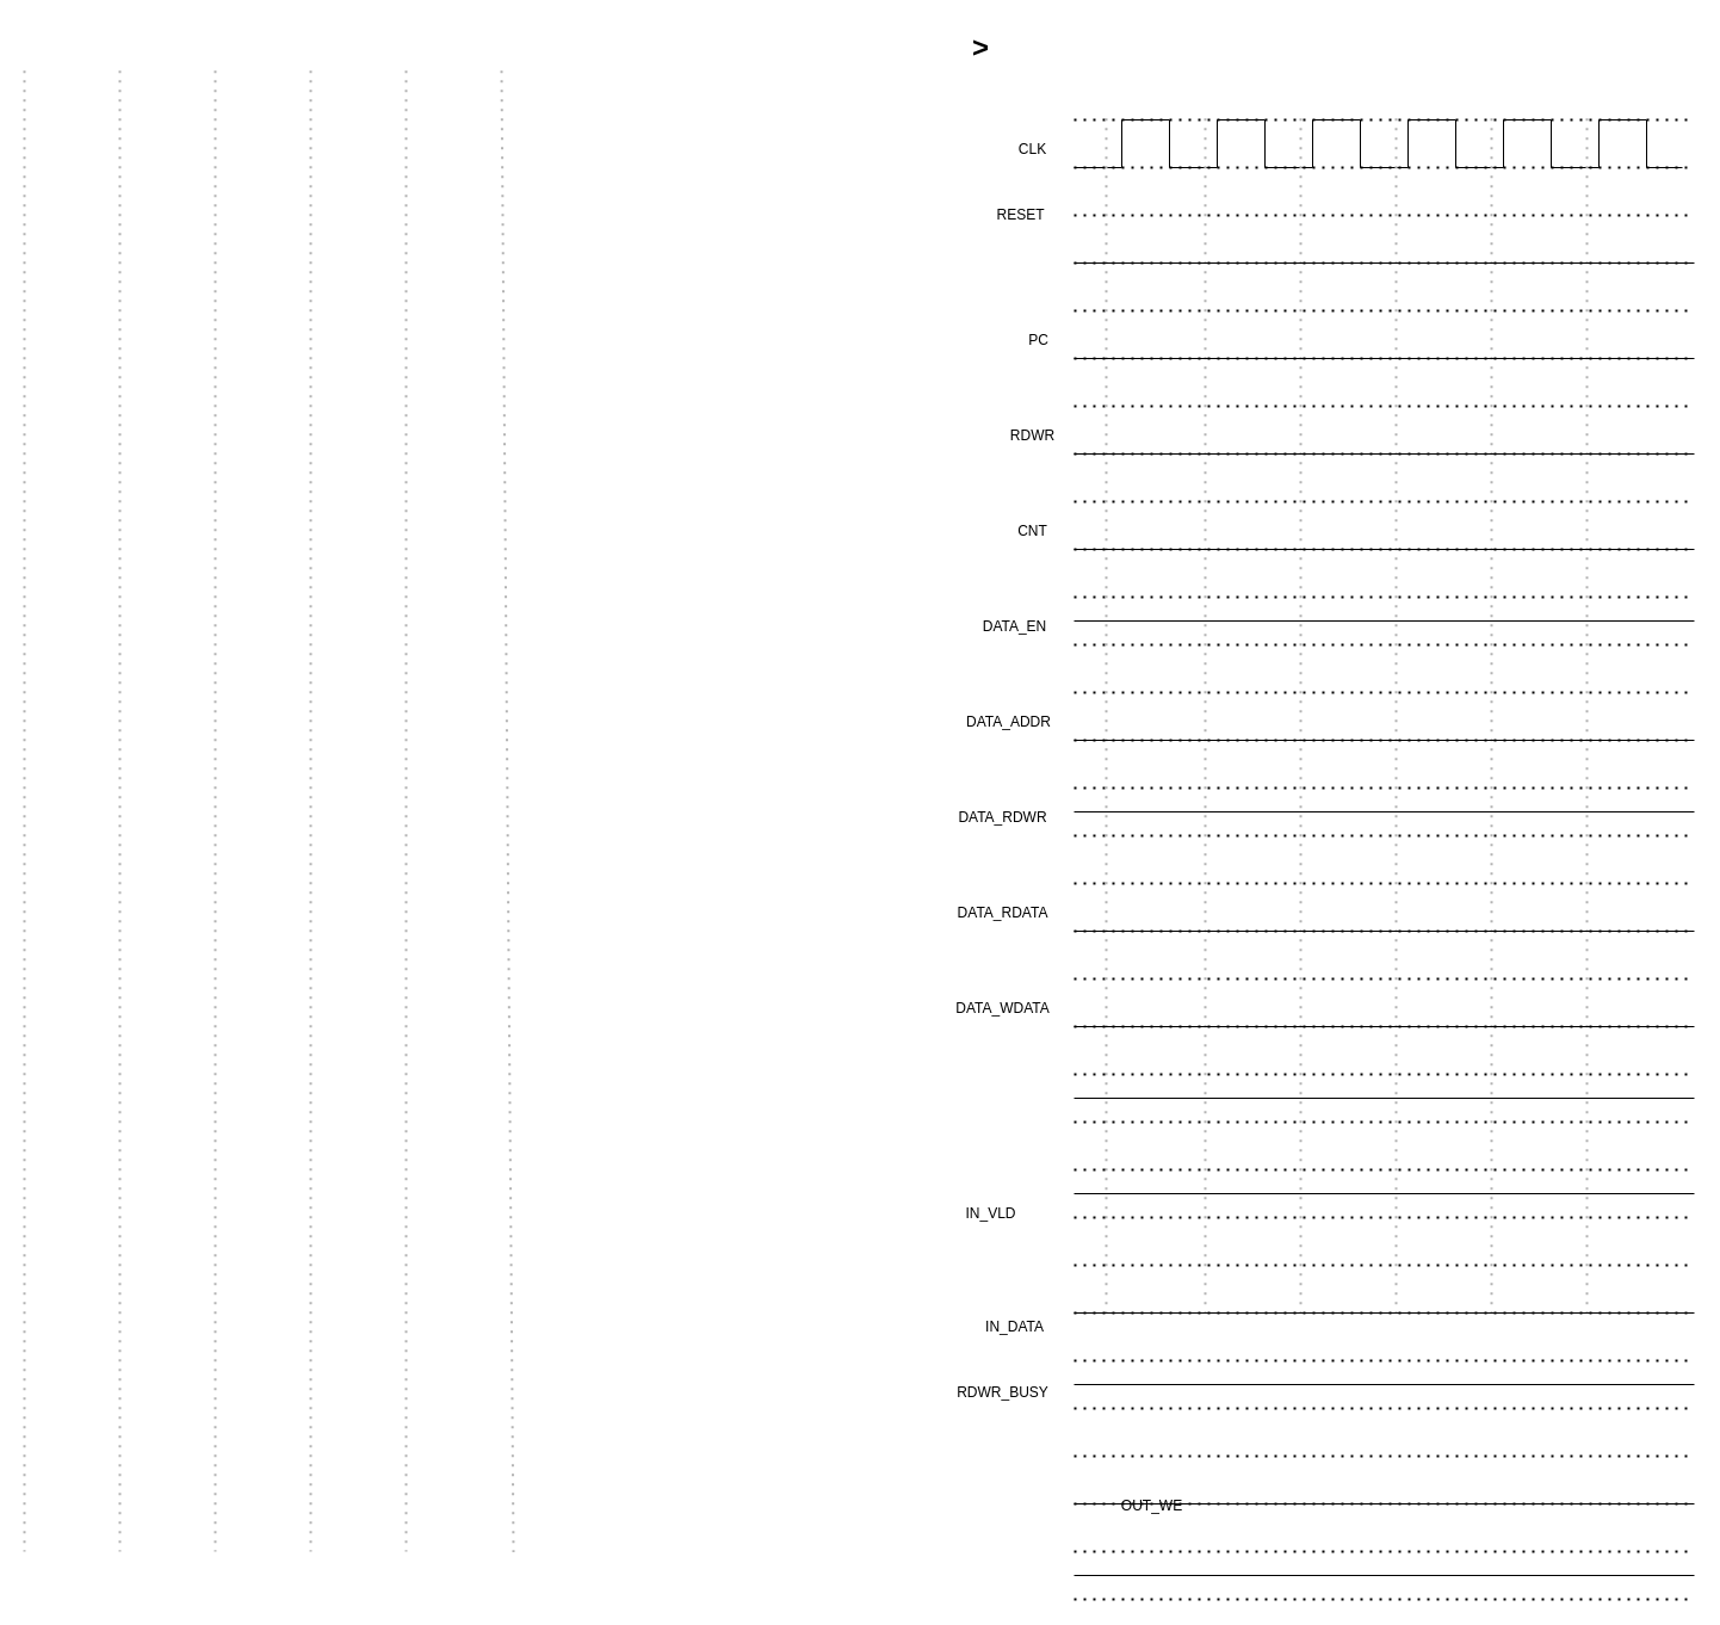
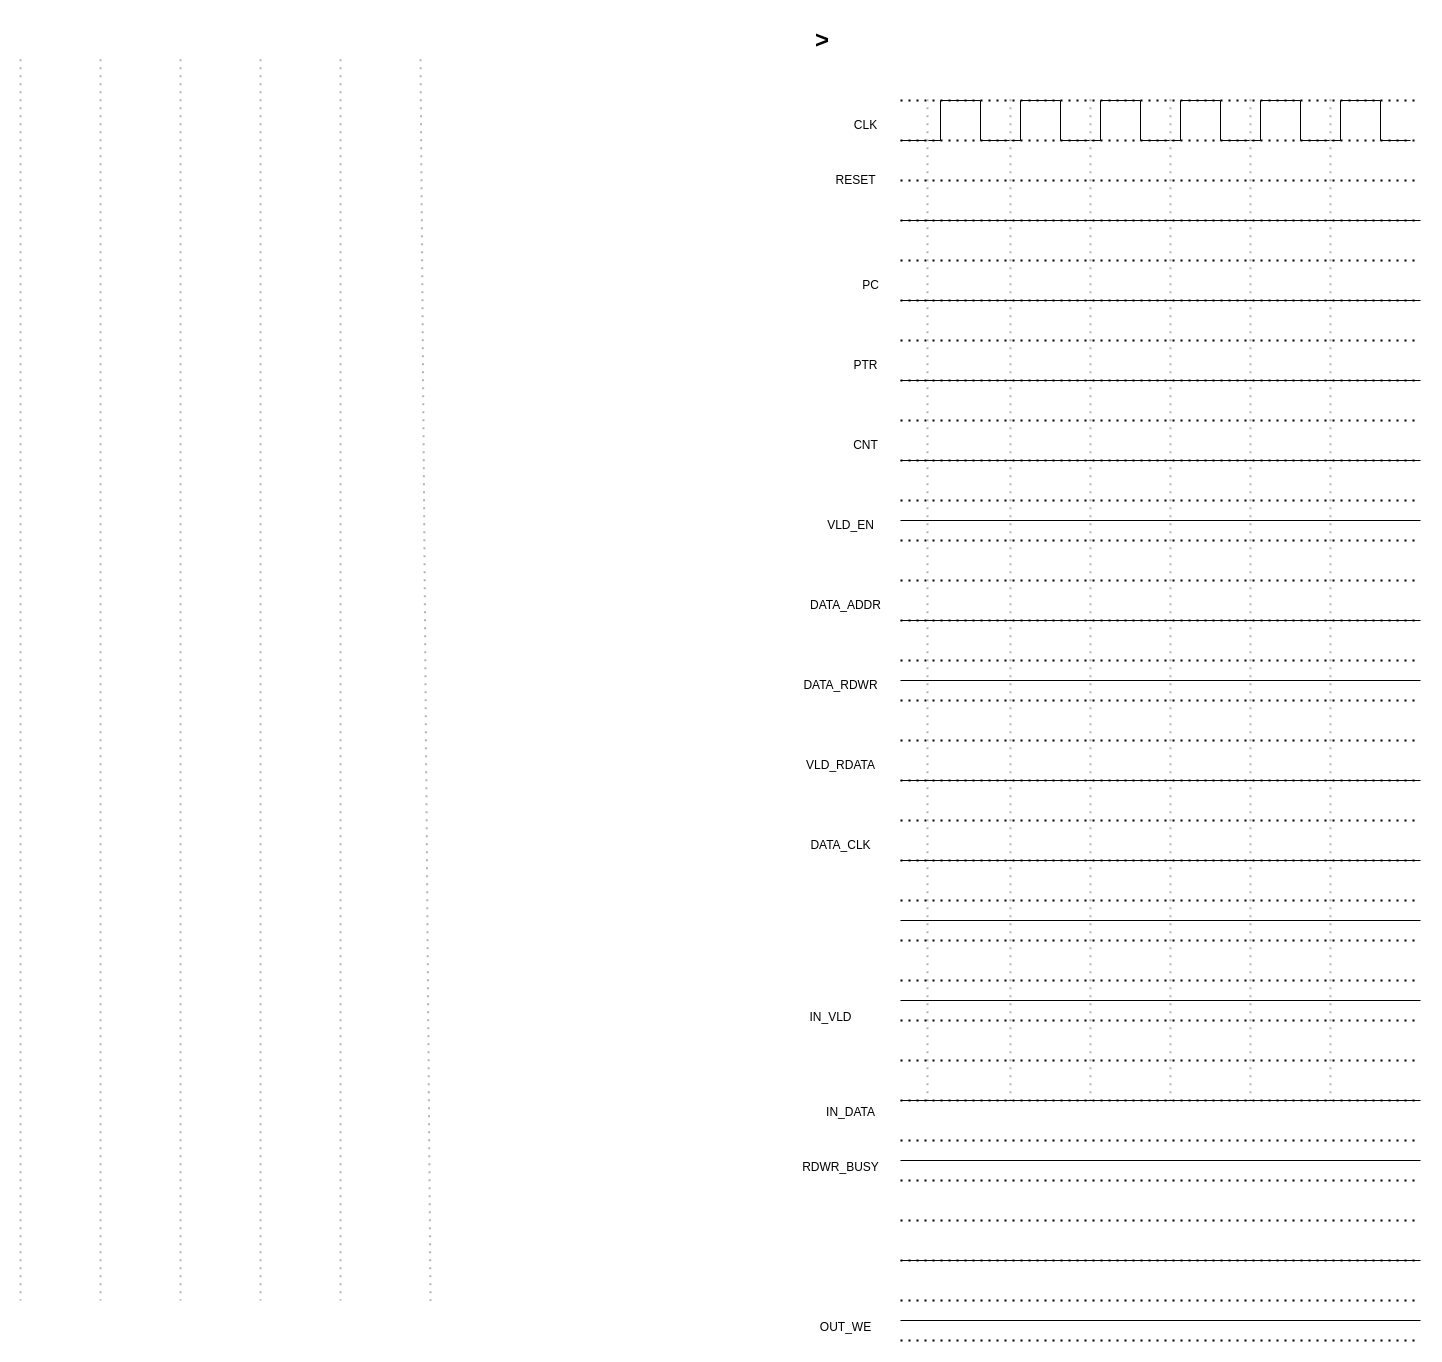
- <mxCell id="18" value="RDWR" style="text;html=1;align=center;verticalAlign=middle;resizable=0;points=[];autosize=1;strokeColor=none;fillColor=none;fontSize=12;" vertex="1" parent="1"><mxGeometry x="840" y="350" width="50" height="30" as="geometry" /></mxCell>
+ <mxCell id="18" value="PTR" style="text;html=1;align=center;verticalAlign=middle;resizable=0;points=[];autosize=1;strokeColor=none;fillColor=none;fontSize=12;" vertex="1" parent="1"><mxGeometry x="840" y="350" width="50" height="30" as="geometry" /></mxCell>
- <mxCell id="12" value="DATA_EN" style="text;html=1;align=center;verticalAlign=middle;resizable=0;points=[];autosize=1;strokeColor=none;fillColor=none;fontSize=12;" vertex="1" parent="1"><mxGeometry x="810" y="510" width="80" height="30" as="geometry" /></mxCell>
+ <mxCell id="12" value="VLD_EN" style="text;html=1;align=center;verticalAlign=middle;resizable=0;points=[];autosize=1;strokeColor=none;fillColor=none;fontSize=12;" vertex="1" parent="1"><mxGeometry x="810" y="510" width="80" height="30" as="geometry" /></mxCell>
- <mxCell id="32" value="DATA_RDATA" style="text;html=1;align=center;verticalAlign=middle;resizable=0;points=[];autosize=1;strokeColor=none;fillColor=none;fontSize=12;" vertex="1" parent="1"><mxGeometry x="790" y="750" width="100" height="30" as="geometry" /></mxCell>
+ <mxCell id="32" value="VLD_RDATA" style="text;html=1;align=center;verticalAlign=middle;resizable=0;points=[];autosize=1;strokeColor=none;fillColor=none;fontSize=12;" vertex="1" parent="1"><mxGeometry x="790" y="750" width="100" height="30" as="geometry" /></mxCell>
- <mxCell id="33" value="DATA_WDATA" style="text;html=1;align=center;verticalAlign=middle;resizable=0;points=[];autosize=1;strokeColor=none;fillColor=none;fontSize=12;" vertex="1" parent="1"><mxGeometry x="790" y="830" width="100" height="30" as="geometry" /></mxCell>
+ <mxCell id="33" value="DATA_CLK" style="text;html=1;align=center;verticalAlign=middle;resizable=0;points=[];autosize=1;strokeColor=none;fillColor=none;fontSize=12;" vertex="1" parent="1"><mxGeometry x="790" y="830" width="100" height="30" as="geometry" /></mxCell>
- <mxCell id="61" value="&lt;font style=&quot;font-size: 12px;&quot;&gt;OUT_WE&lt;/font&gt;" style="text;html=1;align=center;verticalAlign=middle;resizable=0;points=[];autosize=1;strokeColor=none;fillColor=none;fontSize=15;" vertex="1" parent="1"><mxGeometry x="930" y="1245" width="70" height="30" as="geometry" /></mxCell>
+ <mxCell id="61" value="&lt;font style=&quot;font-size: 12px;&quot;&gt;OUT_WE&lt;/font&gt;" style="text;html=1;align=center;verticalAlign=middle;resizable=0;points=[];autosize=1;strokeColor=none;fillColor=none;fontSize=15;" vertex="1" parent="1"><mxGeometry x="810" y="1310" width="70" height="30" as="geometry" /></mxCell>
